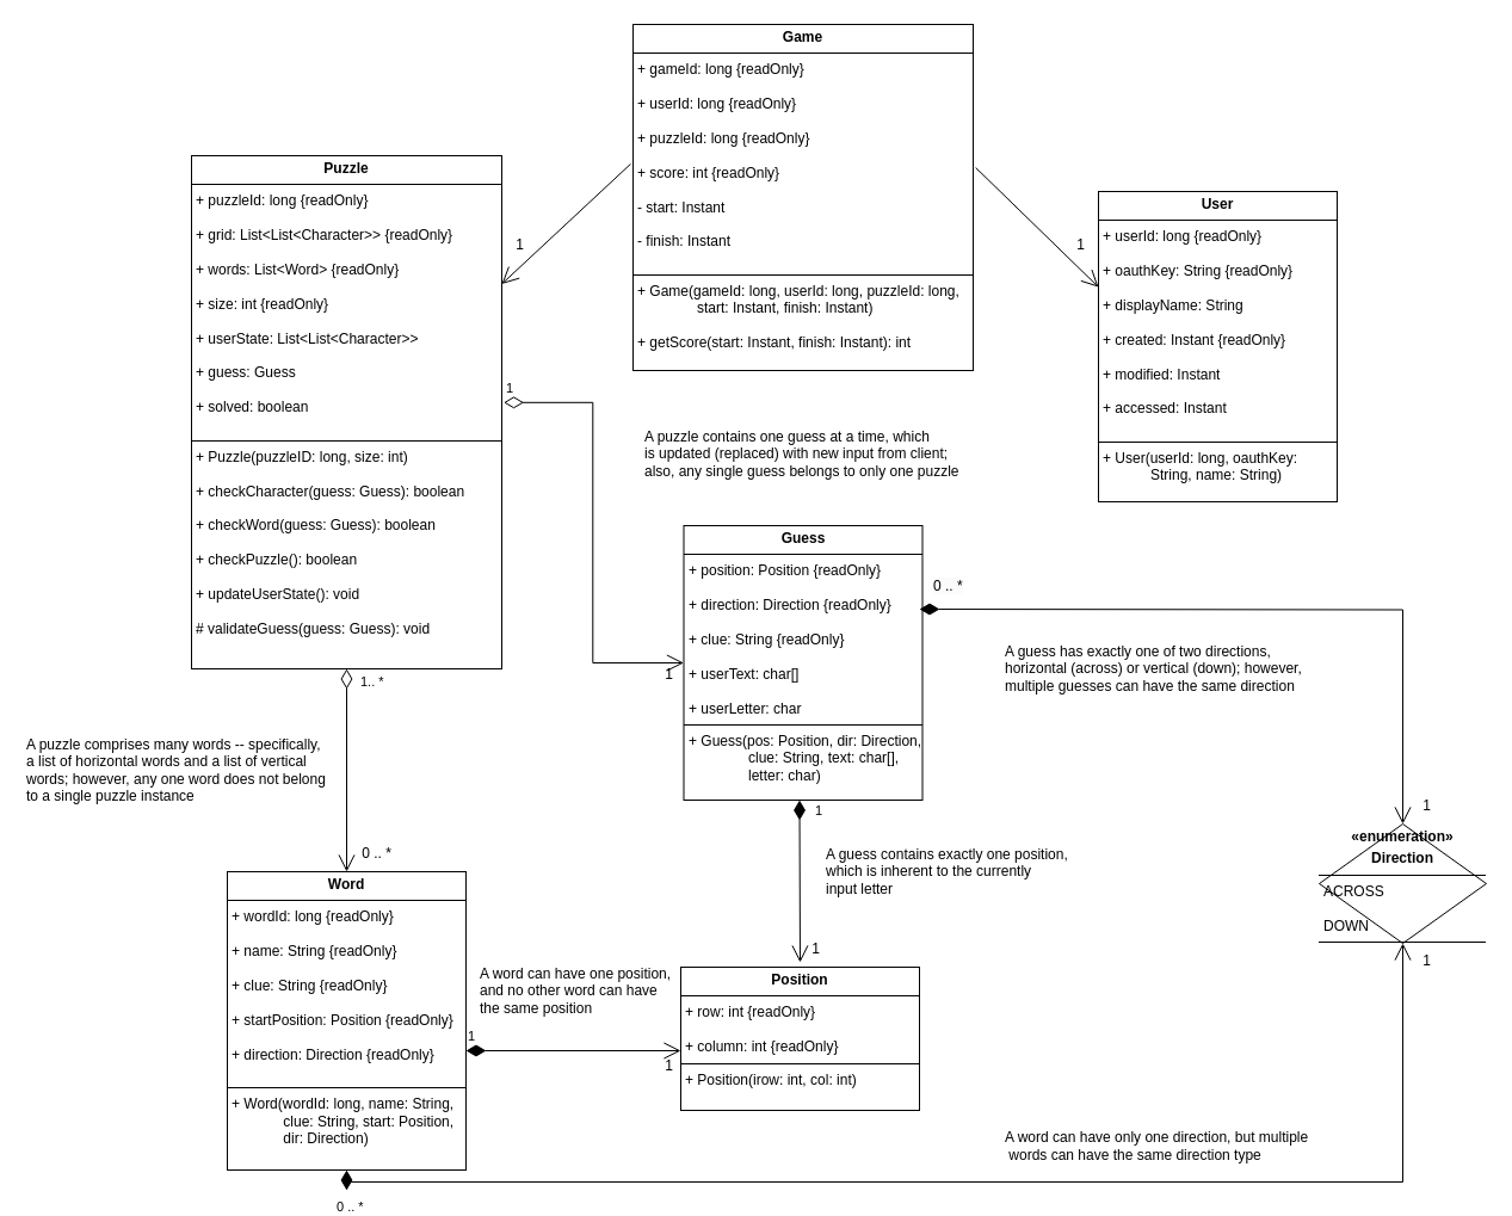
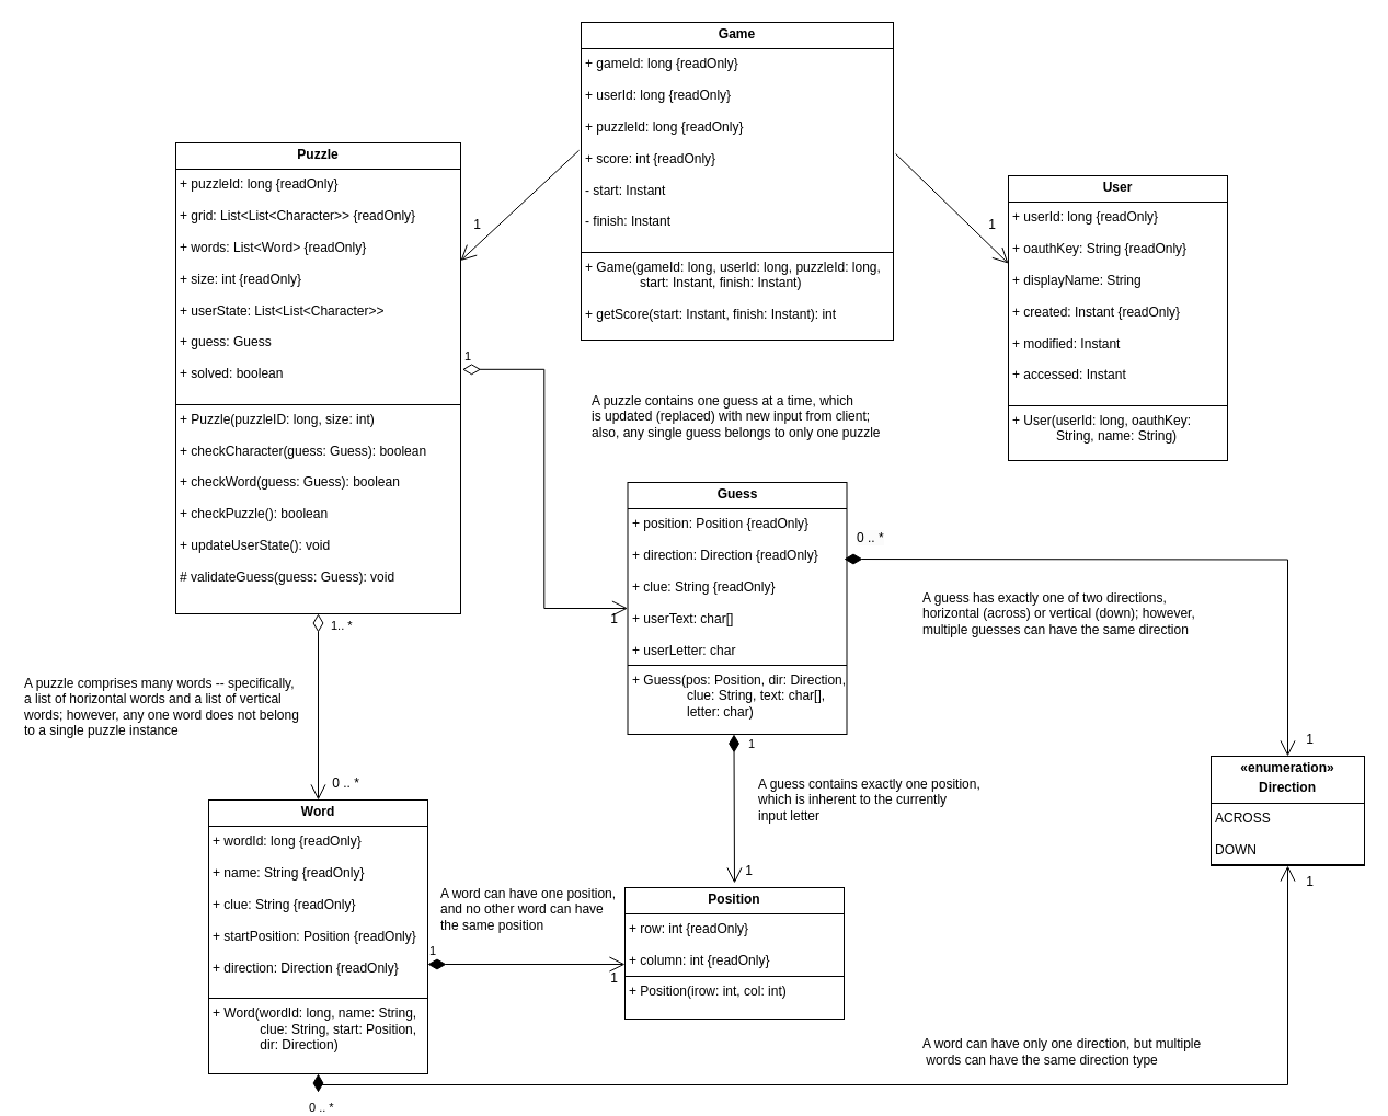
- <mxCell id="6" value="&lt;p style=&quot;margin:0px;margin-top:4px;text-align:center;&quot;&gt;&lt;b&gt;«enumeration»&lt;br&gt;&lt;/b&gt;&lt;/p&gt;&lt;p style=&quot;margin:0px;margin-top:4px;text-align:center;&quot;&gt;&lt;b&gt;Direction&lt;/b&gt;&lt;/p&gt;&lt;hr size=&quot;1&quot; style=&quot;border-style:solid;&quot;&gt;&lt;p style=&quot;margin:0px;margin-left:4px;&quot;&gt;&lt;span style=&quot;background-color: transparent; color: light-dark(rgb(0, 0, 0), rgb(255, 255, 255));&quot;&gt;ACROSS&lt;/span&gt;&lt;/p&gt;&lt;p style=&quot;margin:0px;margin-left:4px;&quot;&gt;&lt;span style=&quot;background-color: transparent; color: light-dark(rgb(0, 0, 0), rgb(255, 255, 255));&quot;&gt;&lt;br&gt;&lt;/span&gt;&lt;/p&gt;&lt;p style=&quot;margin:0px;margin-left:4px;&quot;&gt;&lt;span style=&quot;background-color: transparent; color: light-dark(rgb(0, 0, 0), rgb(255, 255, 255));&quot;&gt;DOWN&amp;nbsp;&lt;/span&gt;&lt;/p&gt;&lt;hr size=&quot;1&quot; style=&quot;border-style:solid;&quot;&gt;&lt;p style=&quot;margin:0px;margin-left:4px;&quot;&gt;&lt;br&gt;&lt;/p&gt;" style="rhombus;verticalAlign=top;align=left;overflow=fill;html=1;whiteSpace=wrap;" parent="1" vertex="1"><mxGeometry x="1105" y="690" width="140" height="100" as="geometry" /></mxCell>
+ <mxCell id="6" value="&lt;p style=&quot;margin:0px;margin-top:4px;text-align:center;&quot;&gt;&lt;b&gt;«enumeration»&lt;br&gt;&lt;/b&gt;&lt;/p&gt;&lt;p style=&quot;margin:0px;margin-top:4px;text-align:center;&quot;&gt;&lt;b&gt;Direction&lt;/b&gt;&lt;/p&gt;&lt;hr size=&quot;1&quot; style=&quot;border-style:solid;&quot;&gt;&lt;p style=&quot;margin:0px;margin-left:4px;&quot;&gt;&lt;span style=&quot;background-color: transparent; color: light-dark(rgb(0, 0, 0), rgb(255, 255, 255));&quot;&gt;ACROSS&lt;/span&gt;&lt;/p&gt;&lt;p style=&quot;margin:0px;margin-left:4px;&quot;&gt;&lt;span style=&quot;background-color: transparent; color: light-dark(rgb(0, 0, 0), rgb(255, 255, 255));&quot;&gt;&lt;br&gt;&lt;/span&gt;&lt;/p&gt;&lt;p style=&quot;margin:0px;margin-left:4px;&quot;&gt;&lt;span style=&quot;background-color: transparent; color: light-dark(rgb(0, 0, 0), rgb(255, 255, 255));&quot;&gt;DOWN&amp;nbsp;&lt;/span&gt;&lt;/p&gt;&lt;hr size=&quot;1&quot; style=&quot;border-style:solid;&quot;&gt;&lt;p style=&quot;margin:0px;margin-left:4px;&quot;&gt;&lt;br&gt;&lt;/p&gt;" style="verticalAlign=top;align=left;overflow=fill;html=1;whiteSpace=wrap;" parent="1" vertex="1"><mxGeometry x="1105" y="690" width="140" height="100" as="geometry" /></mxCell>
